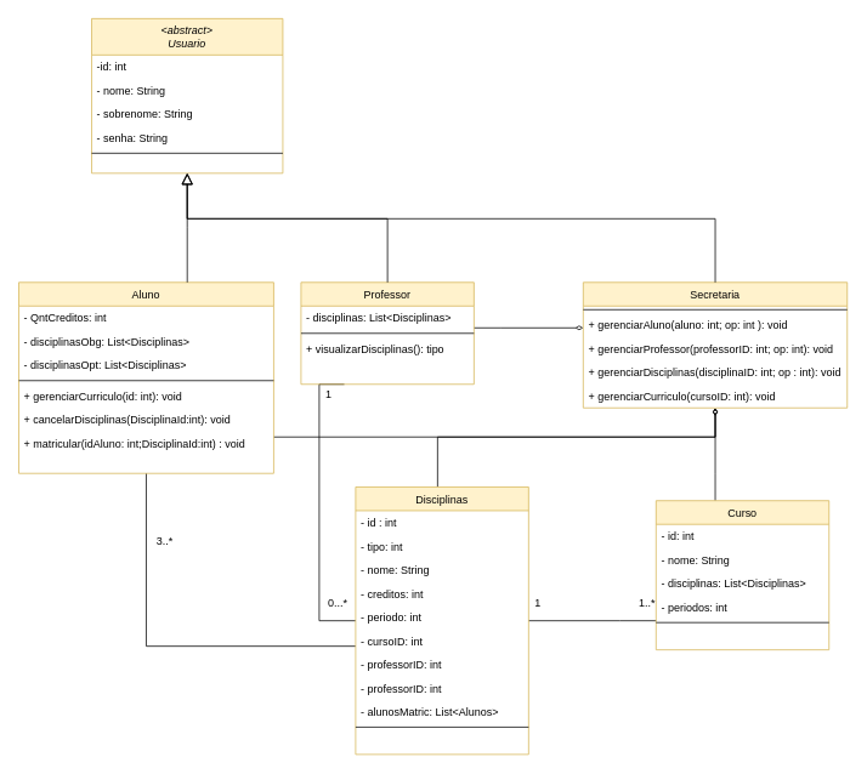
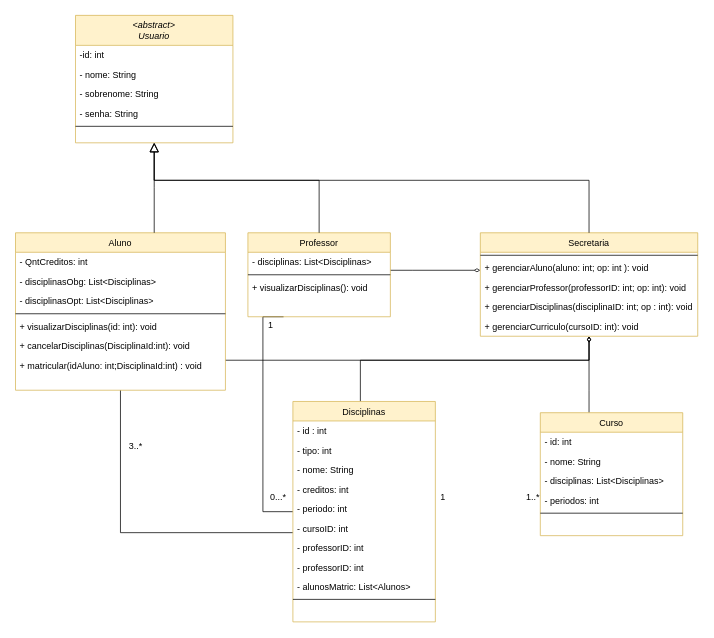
- <mxCell id="25" value="+ visualizarDisciplinas(): tipo" style="text;align=left;verticalAlign=top;spacingLeft=4;spacingRight=4;overflow=hidden;rotatable=0;points=[[0,0.5],[1,0.5]];portConstraint=eastwest;rounded=0;shadow=0;html=0;" parent="22" vertex="1"><mxGeometry y="60" width="190" height="26" as="geometry" /></mxCell>
+ <mxCell id="25" value="+ visualizarDisciplinas(): void" style="text;align=left;verticalAlign=top;spacingLeft=4;spacingRight=4;overflow=hidden;rotatable=0;points=[[0,0.5],[1,0.5]];portConstraint=eastwest;rounded=0;shadow=0;html=0;" parent="22" vertex="1"><mxGeometry y="60" width="190" height="26" as="geometry" /></mxCell>
- <mxCell id="16" value="+ gerenciarCurriculo(id: int): void" style="text;align=left;verticalAlign=top;spacingLeft=4;spacingRight=4;overflow=hidden;rotatable=0;points=[[0,0.5],[1,0.5]];portConstraint=eastwest;rounded=0;shadow=0;html=0;" parent="11" vertex="1"><mxGeometry y="112" width="280" height="26" as="geometry" /></mxCell>
+ <mxCell id="16" value="+ visualizarDisciplinas(id: int): void" style="text;align=left;verticalAlign=top;spacingLeft=4;spacingRight=4;overflow=hidden;rotatable=0;points=[[0,0.5],[1,0.5]];portConstraint=eastwest;rounded=0;shadow=0;html=0;" parent="11" vertex="1"><mxGeometry y="112" width="280" height="26" as="geometry" /></mxCell>
- <mxCell id="35" style="edgeStyle=orthogonalEdgeStyle;rounded=0;orthogonalLoop=1;jettySize=auto;html=1;endArrow=none;endFill=0;" parent="1" source="36" target="48" edge="1"><mxGeometry relative="1" as="geometry"><Array as="points"><mxPoint x="680" y="682" /><mxPoint x="680" y="682" /></Array></mxGeometry></mxCell>
